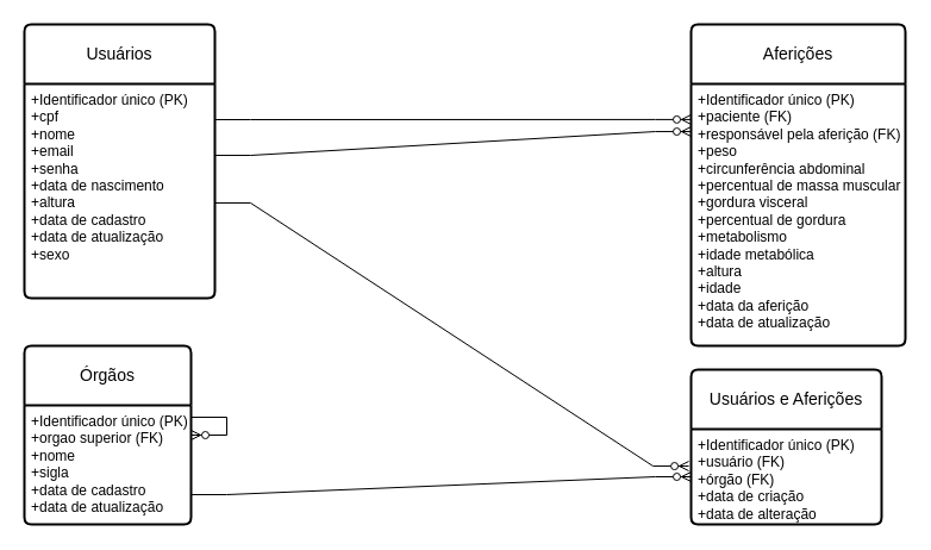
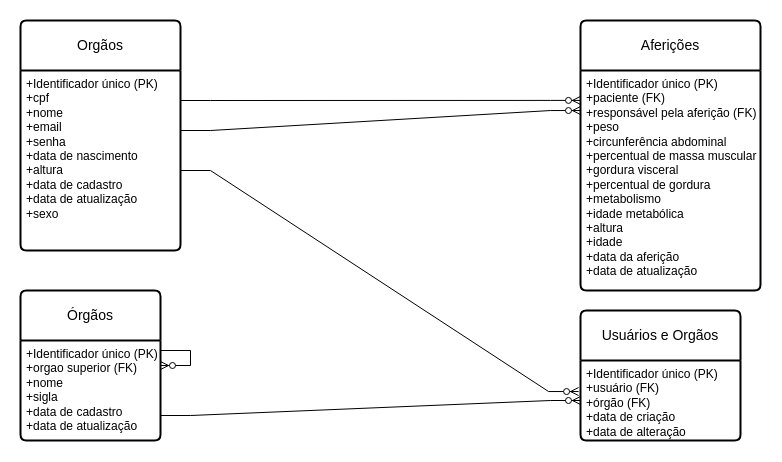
- <mxCell id="2" value="Usuários" style="swimlane;childLayout=stackLayout;horizontal=1;startSize=50;horizontalStack=0;rounded=1;fontSize=14;fontStyle=0;strokeWidth=2;resizeParent=0;resizeLast=1;shadow=0;dashed=0;align=center;arcSize=4;whiteSpace=wrap;html=1;" parent="1" vertex="1"><mxGeometry x="20" y="20" width="160" height="230" as="geometry" /></mxCell>
+ <mxCell id="2" value="Orgãos" style="swimlane;childLayout=stackLayout;horizontal=1;startSize=50;horizontalStack=0;rounded=1;fontSize=14;fontStyle=0;strokeWidth=2;resizeParent=0;resizeLast=1;shadow=0;dashed=0;align=center;arcSize=4;whiteSpace=wrap;html=1;" parent="1" vertex="1"><mxGeometry x="20" y="20" width="160" height="230" as="geometry" /></mxCell>
- <mxCell id="8" value="Usuários e Aferições" style="swimlane;childLayout=stackLayout;horizontal=1;startSize=50;horizontalStack=0;rounded=1;fontSize=14;fontStyle=0;strokeWidth=2;resizeParent=0;resizeLast=1;shadow=0;dashed=0;align=center;arcSize=4;whiteSpace=wrap;html=1;" parent="1" vertex="1"><mxGeometry x="580" y="310" width="160" height="130" as="geometry" /></mxCell>
+ <mxCell id="8" value="Usuários e Orgãos" style="swimlane;childLayout=stackLayout;horizontal=1;startSize=50;horizontalStack=0;rounded=1;fontSize=14;fontStyle=0;strokeWidth=2;resizeParent=0;resizeLast=1;shadow=0;dashed=0;align=center;arcSize=4;whiteSpace=wrap;html=1;" parent="1" vertex="1"><mxGeometry x="580" y="310" width="160" height="130" as="geometry" /></mxCell>
